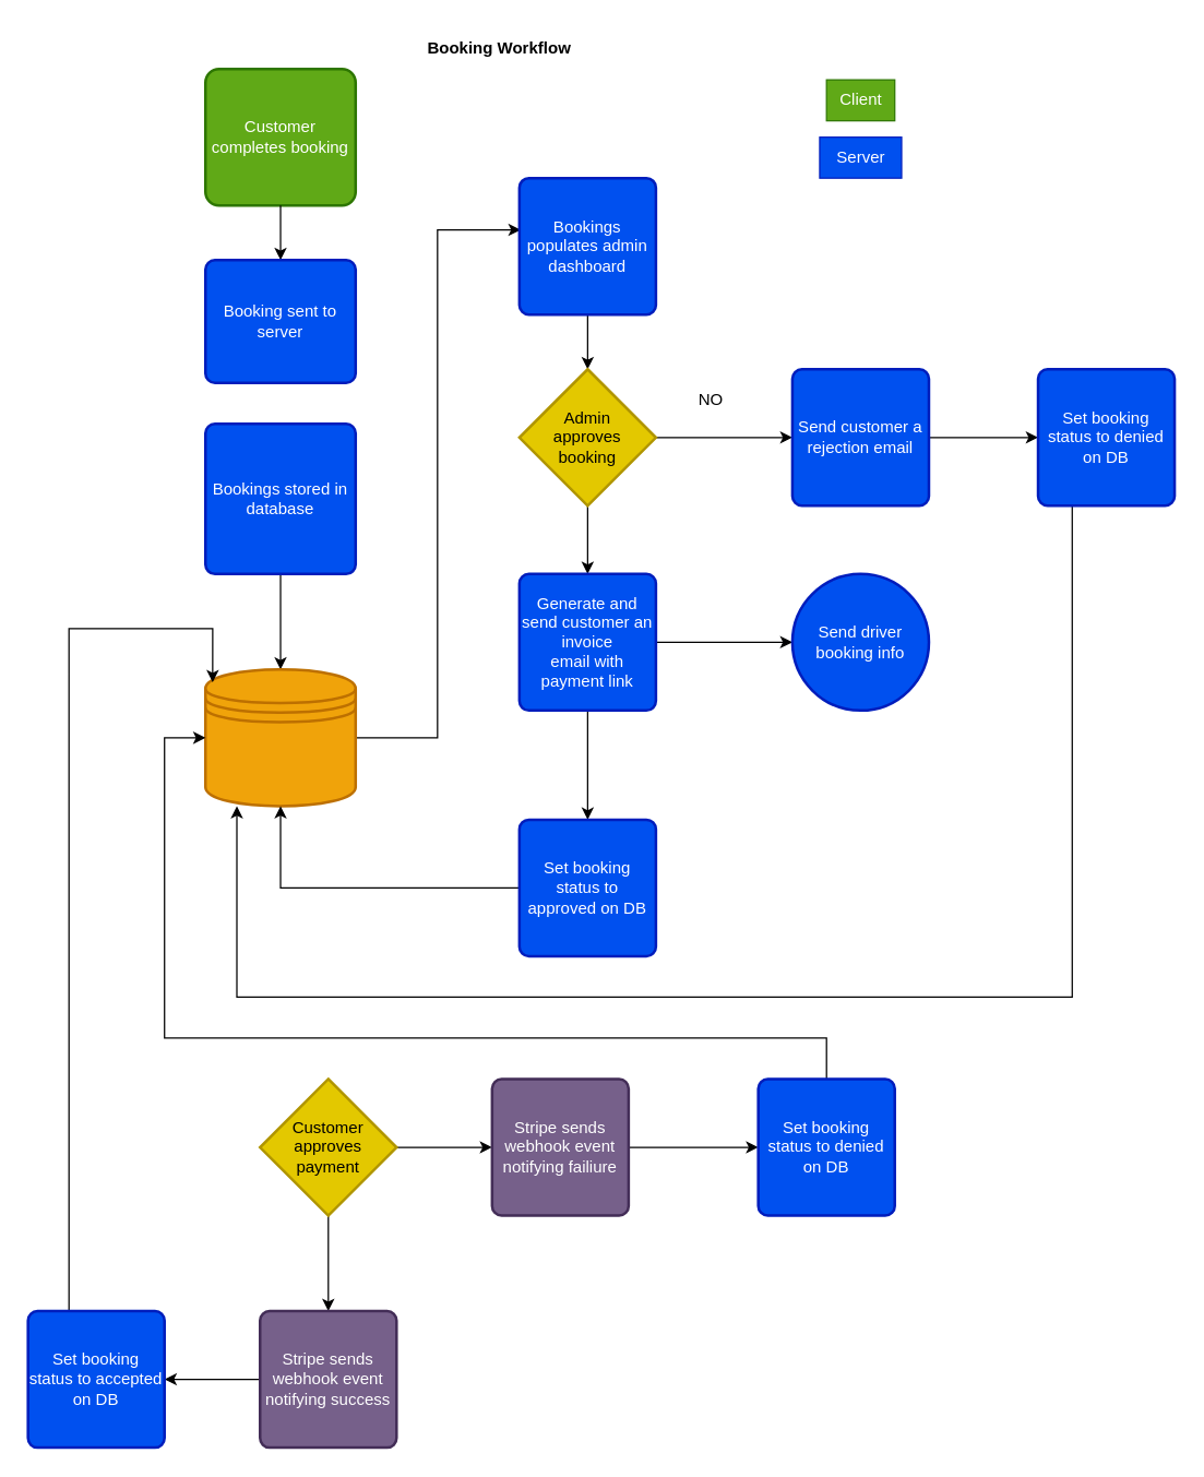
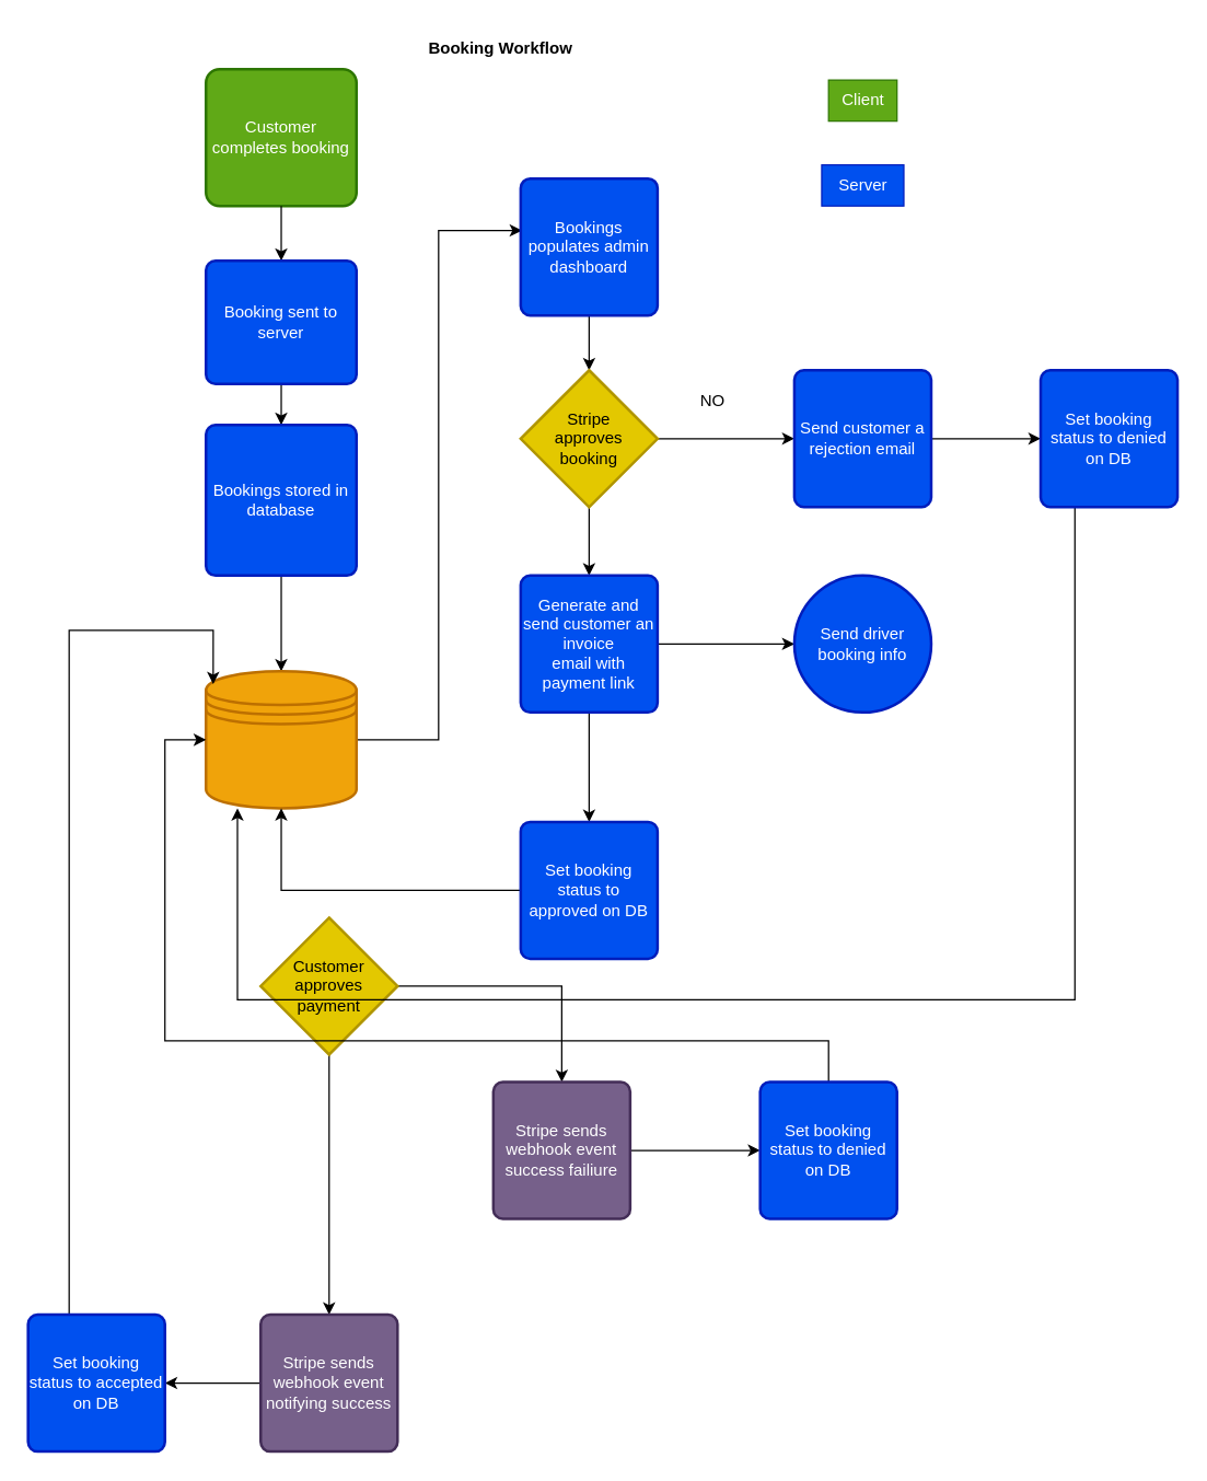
- <mxCell id="23" value="Server&lt;br&gt;" style="text;html=1;align=center;verticalAlign=middle;resizable=0;points=[];autosize=1;strokeColor=#001DBC;fillColor=#0050ef;fontColor=#ffffff;" vertex="1" parent="1"><mxGeometry x="600" y="100" width="60" height="30" as="geometry" /></mxCell>
+ <mxCell id="23" value="Server&lt;br&gt;" style="text;html=1;align=center;verticalAlign=middle;resizable=0;points=[];autosize=1;strokeColor=#001DBC;fillColor=#0050ef;fontColor=#ffffff;" vertex="1" parent="1"><mxGeometry x="600" y="120" width="60" height="30" as="geometry" /></mxCell>
+ <mxCell id="4" style="edgeStyle=orthogonalEdgeStyle;rounded=0;orthogonalLoop=1;jettySize=auto;html=1;exitX=0.5;exitY=1;exitDx=0;exitDy=0;entryX=0.5;entryY=0;entryDx=0;entryDy=0;" edge="1" parent="1" source="5" target="7"><mxGeometry relative="1" as="geometry" /></mxCell>
- <mxCell id="14" value="Admin &lt;br&gt;approves&lt;br&gt;booking" style="strokeWidth=2;html=1;shape=mxgraph.flowchart.decision;whiteSpace=wrap;fillColor=#e3c800;fontColor=#000000;strokeColor=#B09500;" vertex="1" parent="1"><mxGeometry x="380" y="270" width="100" height="100" as="geometry" /></mxCell>
+ <mxCell id="14" value="Stripe &lt;br&gt;approves&lt;br&gt;booking" style="strokeWidth=2;html=1;shape=mxgraph.flowchart.decision;whiteSpace=wrap;fillColor=#e3c800;fontColor=#000000;strokeColor=#B09500;" vertex="1" parent="1"><mxGeometry x="380" y="270" width="100" height="100" as="geometry" /></mxCell>
- <mxCell id="26" value="Customer approves payment" style="strokeWidth=2;html=1;shape=mxgraph.flowchart.decision;whiteSpace=wrap;fillColor=#e3c800;fontColor=#000000;strokeColor=#B09500;" vertex="1" parent="1"><mxGeometry x="190" y="790" width="100" height="100" as="geometry" /></mxCell>
+ <mxCell id="26" value="Customer approves payment" style="strokeWidth=2;html=1;shape=mxgraph.flowchart.decision;whiteSpace=wrap;fillColor=#e3c800;fontColor=#000000;strokeColor=#B09500;" vertex="1" parent="1"><mxGeometry x="190" y="670" width="100" height="100" as="geometry" /></mxCell>
- <mxCell id="28" value="Stripe sends webhook event notifying failiure" style="rounded=1;whiteSpace=wrap;html=1;absoluteArcSize=1;arcSize=14;strokeWidth=2;fillColor=#76608a;fontColor=#ffffff;strokeColor=#432D57;" vertex="1" parent="1"><mxGeometry x="360" y="790" width="100" height="100" as="geometry" /></mxCell>
+ <mxCell id="28" value="Stripe sends webhook event success failiure" style="rounded=1;whiteSpace=wrap;html=1;absoluteArcSize=1;arcSize=14;strokeWidth=2;fillColor=#76608a;fontColor=#ffffff;strokeColor=#432D57;" vertex="1" parent="1"><mxGeometry x="360" y="790" width="100" height="100" as="geometry" /></mxCell>
